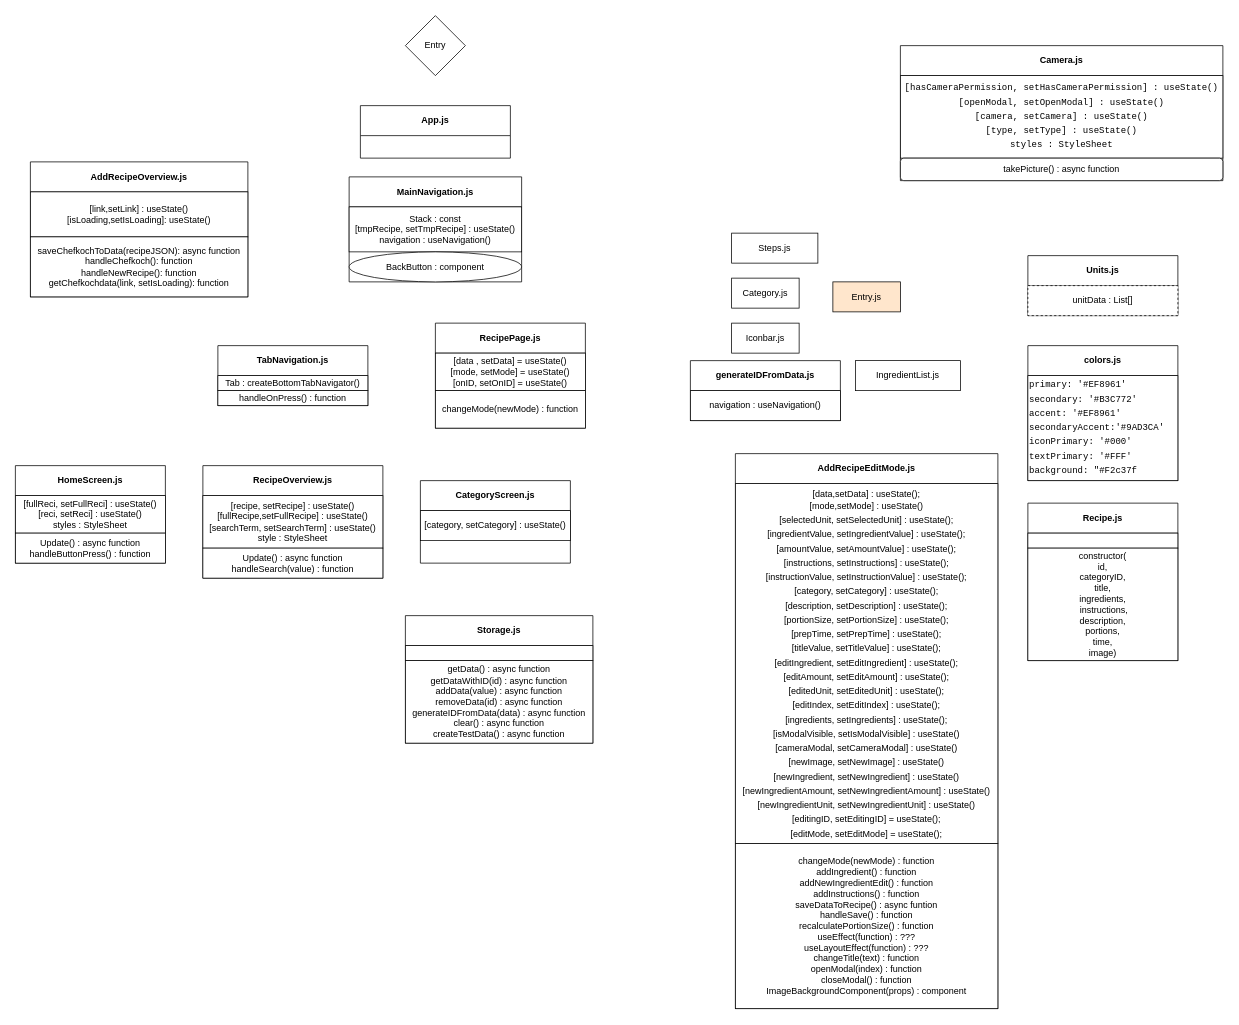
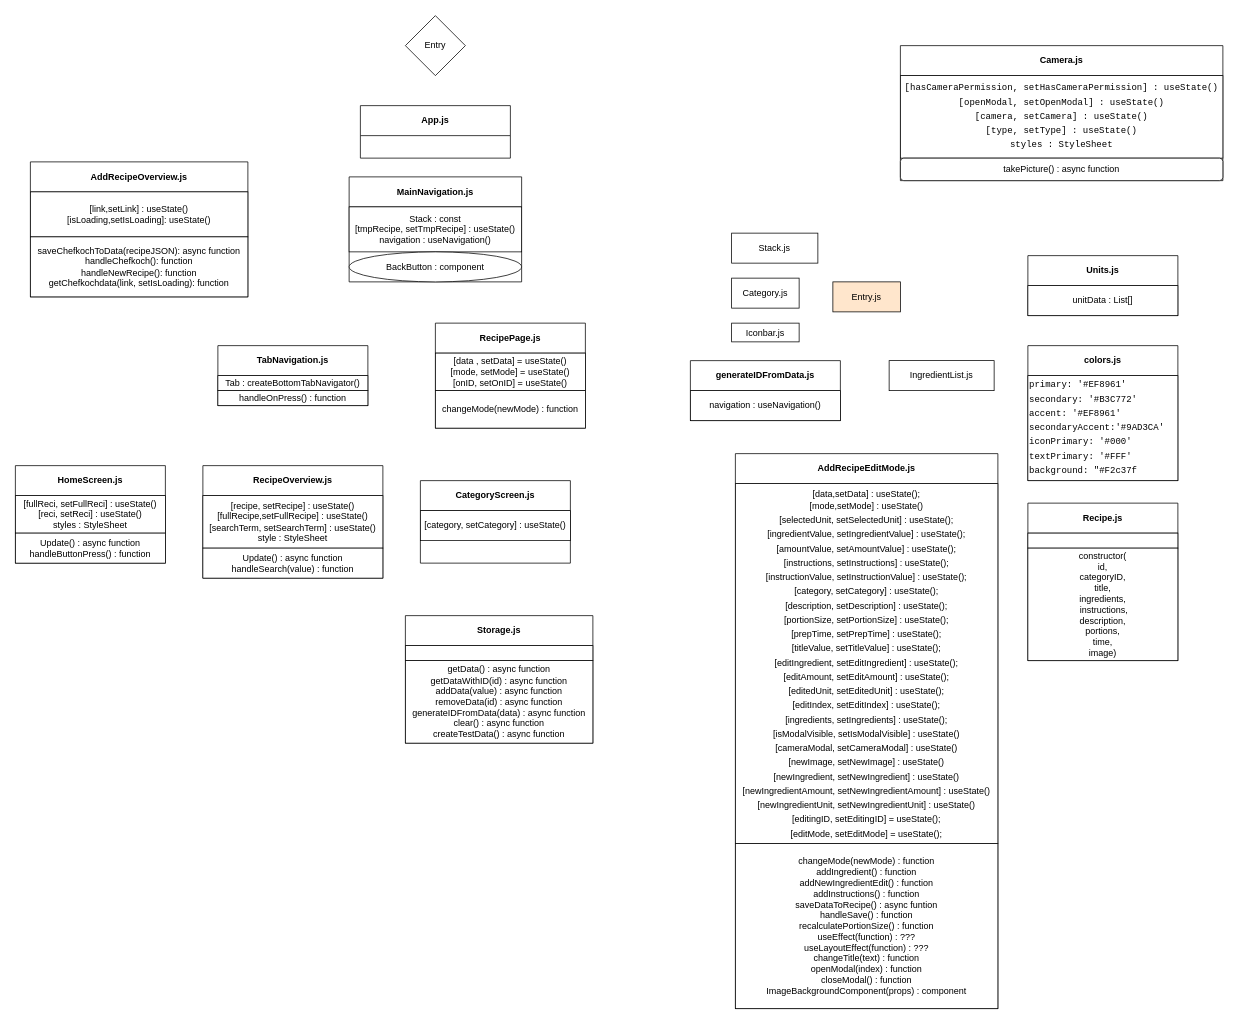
- <mxCell id="44" value="&lt;div&gt;Steps.js&lt;/div&gt;" style="rounded=0;whiteSpace=wrap;html=1;" vertex="1" parent="1"><mxGeometry x="975" y="310" width="115" height="40" as="geometry" /></mxCell>
+ <mxCell id="44" value="&lt;div&gt;Stack.js&lt;/div&gt;" style="rounded=0;whiteSpace=wrap;html=1;" vertex="1" parent="1"><mxGeometry x="975" y="310" width="115" height="40" as="geometry" /></mxCell>
- <mxCell id="34" value="unitData : List[]" style="whiteSpace=wrap;html=1;dashed=1;" vertex="1" parent="33"><mxGeometry y="40" width="200" height="40" as="geometry" /></mxCell>
+ <mxCell id="34" value="unitData : List[]" style="whiteSpace=wrap;html=1;" vertex="1" parent="33"><mxGeometry y="40" width="200" height="40" as="geometry" /></mxCell>
- <mxCell id="41" value="Iconbar.js" style="rounded=0;whiteSpace=wrap;html=1;" vertex="1" parent="1"><mxGeometry x="975" y="430" width="90" height="40" as="geometry" /></mxCell>
+ <mxCell id="41" value="Iconbar.js" style="rounded=0;whiteSpace=wrap;html=1;" vertex="1" parent="1"><mxGeometry x="975" y="430" width="90" height="25" as="geometry" /></mxCell>
- <mxCell id="46" value="&lt;div&gt;IngredientList.js&lt;/div&gt;" style="rounded=0;whiteSpace=wrap;html=1;" vertex="1" parent="1"><mxGeometry x="1140" y="480" width="140" height="40" as="geometry" /></mxCell>
+ <mxCell id="46" value="&lt;div&gt;IngredientList.js&lt;/div&gt;" style="rounded=0;whiteSpace=wrap;html=1;" vertex="1" parent="1"><mxGeometry x="1185" y="480" width="140" height="40" as="geometry" /></mxCell>
